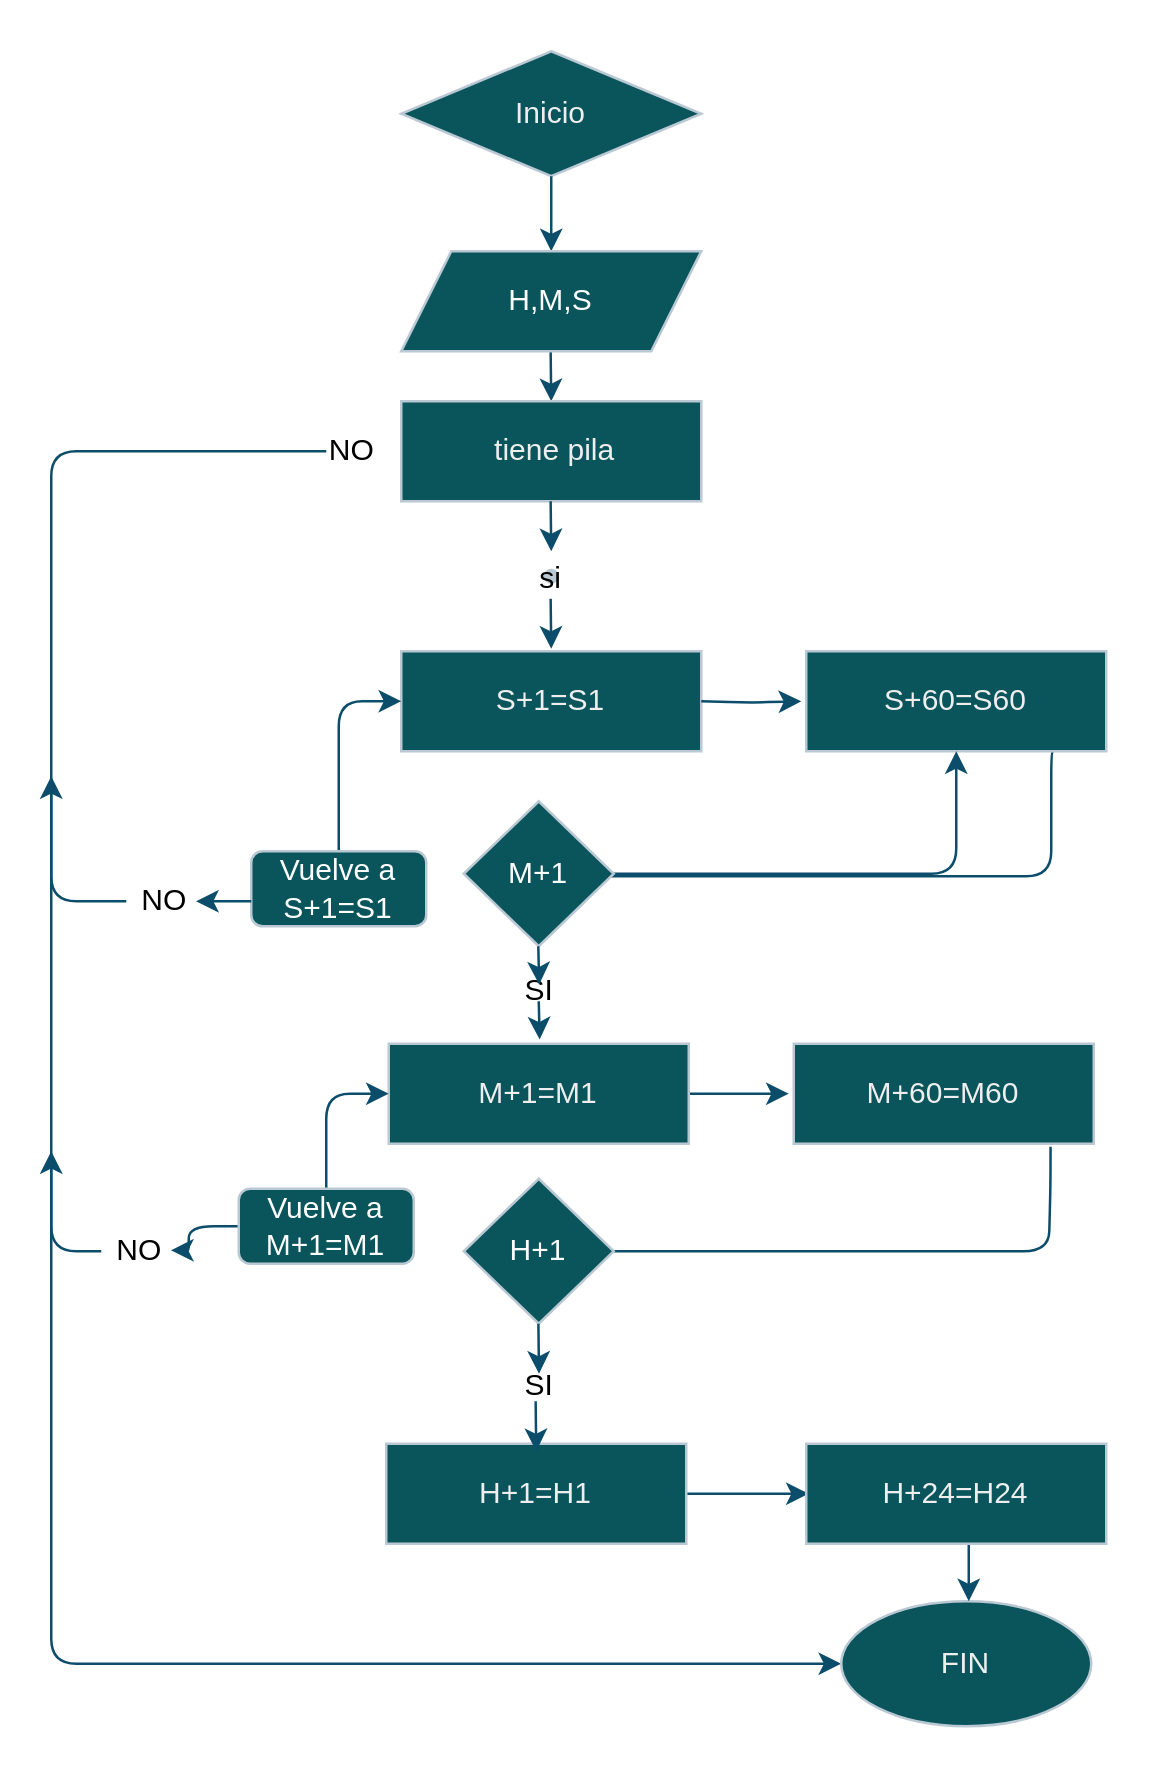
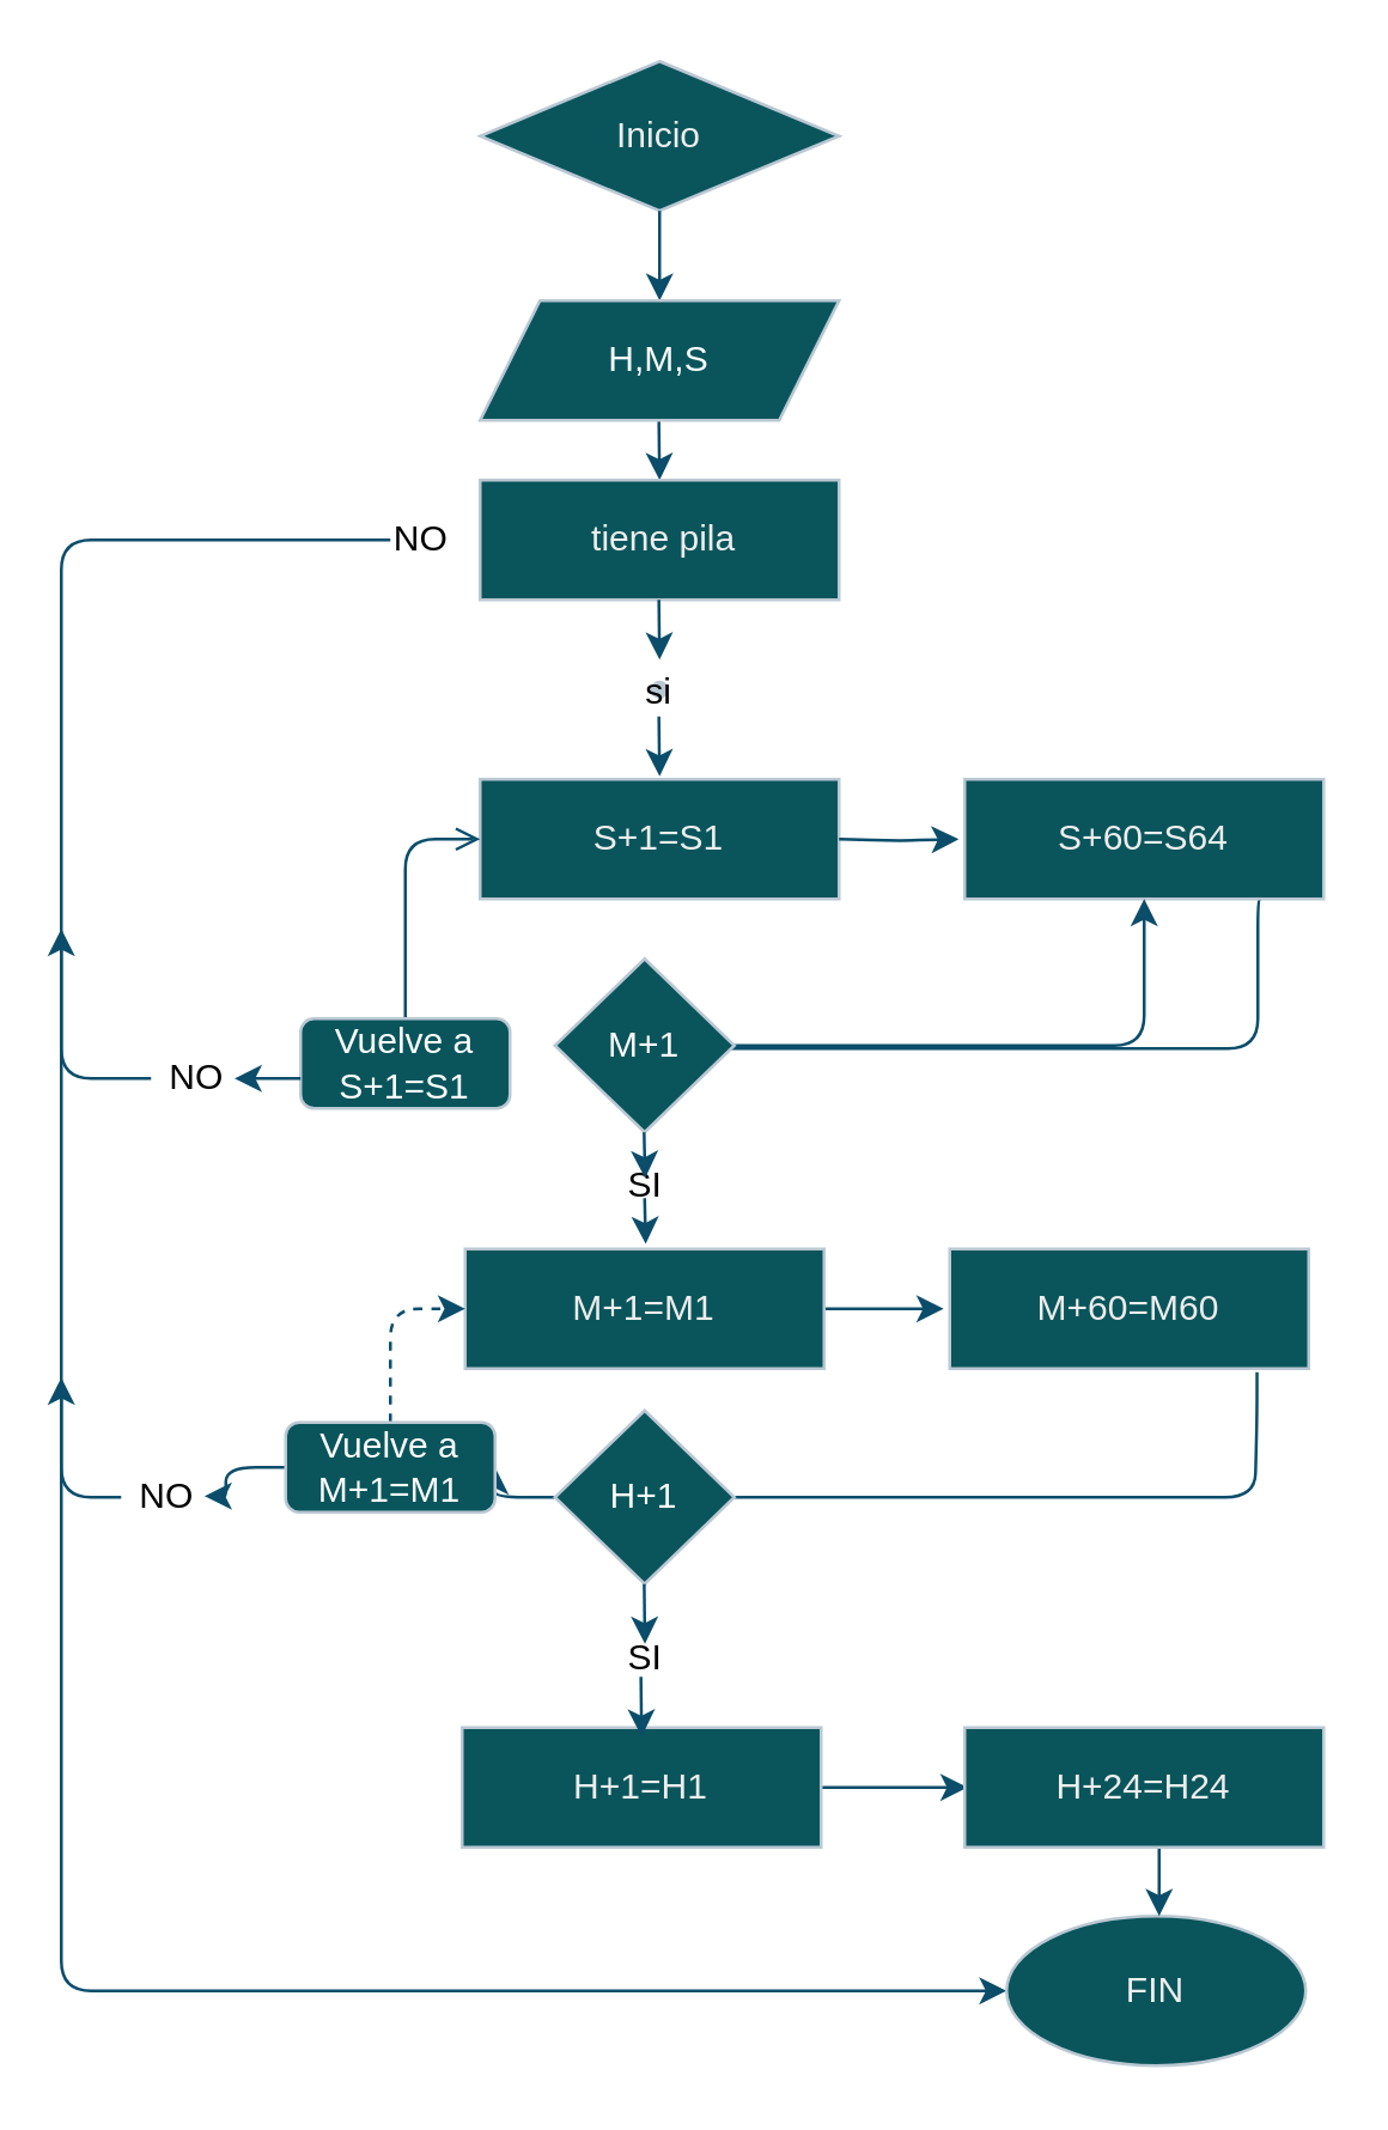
- <mxCell id="31" value="" style="edgeStyle=orthogonalEdgeStyle;curved=0;rounded=1;sketch=0;orthogonalLoop=1;jettySize=auto;html=1;fontColor=#000000;strokeColor=#0B4D6A;entryX=0;entryY=0.5;entryDx=0;entryDy=0;" edge="1" parent="1" source="32" target="8"><mxGeometry relative="1" as="geometry" /></mxCell>
+ <mxCell id="31" value="" style="edgeStyle=orthogonalEdgeStyle;curved=0;rounded=1;sketch=0;orthogonalLoop=1;jettySize=auto;html=1;fontColor=#000000;strokeColor=#0B4D6A;entryX=0;entryY=0.5;entryDx=0;entryDy=0;endArrow=open;" edge="1" parent="1" source="32" target="8"><mxGeometry relative="1" as="geometry" /></mxCell>
- <mxCell id="24" value="S+60=S60" style="whiteSpace=wrap;html=1;rounded=0;fontColor=#EEEEEE;strokeColor=#BAC8D3;fillColor=#09555B;" vertex="1" parent="1"><mxGeometry x="322" y="260" width="120" height="40" as="geometry" /></mxCell>
+ <mxCell id="24" value="S+60=S64" style="whiteSpace=wrap;html=1;rounded=0;fontColor=#EEEEEE;strokeColor=#BAC8D3;fillColor=#09555B;" vertex="1" parent="1"><mxGeometry x="322" y="260" width="120" height="40" as="geometry" /></mxCell>
- <mxCell id="36" style="edgeStyle=orthogonalEdgeStyle;curved=0;rounded=1;sketch=0;orthogonalLoop=1;jettySize=auto;html=1;entryX=0;entryY=0.5;entryDx=0;entryDy=0;fontColor=#000000;strokeColor=#0B4D6A;" edge="1" parent="1" source="38" target="10"><mxGeometry relative="1" as="geometry" /></mxCell>
+ <mxCell id="36" style="edgeStyle=orthogonalEdgeStyle;curved=0;rounded=1;sketch=0;orthogonalLoop=1;jettySize=auto;html=1;entryX=0;entryY=0.5;entryDx=0;entryDy=0;fontColor=#000000;strokeColor=#0B4D6A;dashed=1;" edge="1" parent="1" source="38" target="10"><mxGeometry relative="1" as="geometry" /></mxCell>
+ <mxCell id="34" value="" style="edgeStyle=orthogonalEdgeStyle;curved=0;rounded=1;sketch=0;orthogonalLoop=1;jettySize=auto;html=1;fontColor=#000000;strokeColor=#0B4D6A;" edge="1" parent="1" source="35" target="38"><mxGeometry relative="1" as="geometry" /></mxCell>
